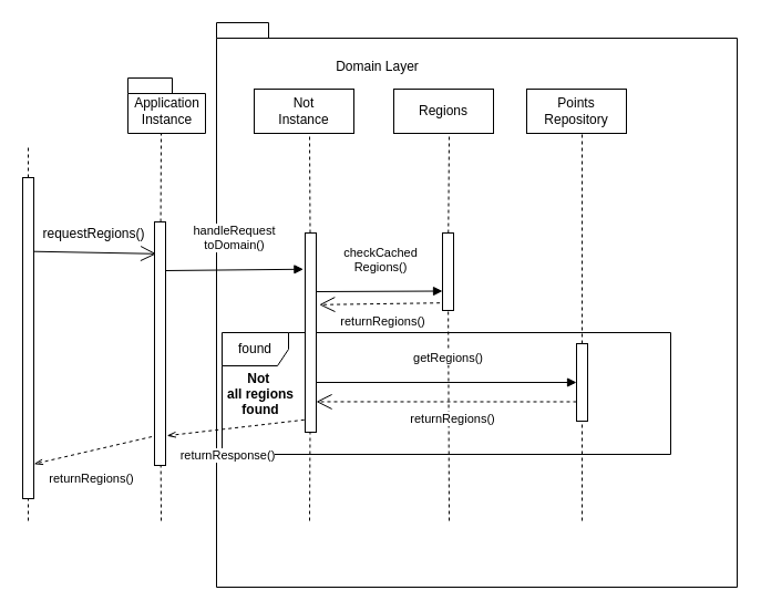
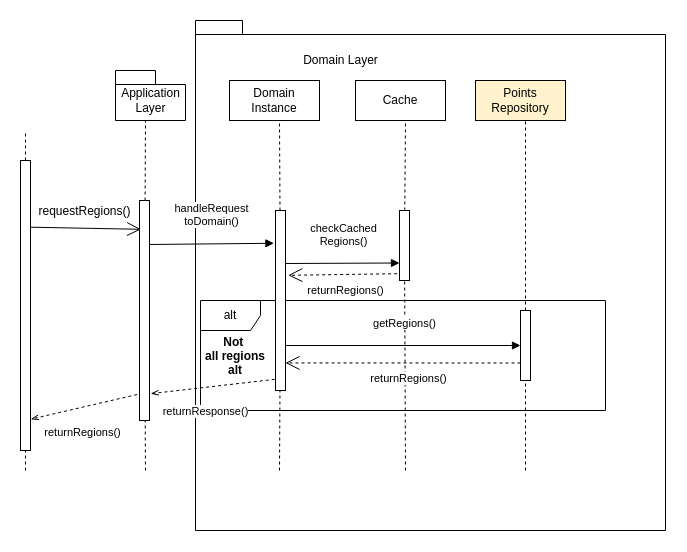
- <mxCell id="33" value="&lt;span style=&quot;font-weight: normal&quot;&gt;Application&lt;br&gt;Instance&lt;/span&gt;" style="shape=folder;fontStyle=1;spacingTop=10;tabWidth=40;tabHeight=14;tabPosition=left;html=1;" vertex="1" parent="1"><mxGeometry x="115" y="70" width="70" height="50" as="geometry" /></mxCell>
+ <mxCell id="33" value="&lt;span style=&quot;font-weight: normal&quot;&gt;Application&lt;br&gt;Layer&lt;/span&gt;" style="shape=folder;fontStyle=1;spacingTop=10;tabWidth=40;tabHeight=14;tabPosition=left;html=1;" vertex="1" parent="1"><mxGeometry x="115" y="70" width="70" height="50" as="geometry" /></mxCell>
- <mxCell id="6" value="Not&lt;br&gt;Instance" style="rounded=0;whiteSpace=wrap;html=1;" vertex="1" parent="1"><mxGeometry x="229" y="80" width="90" height="40" as="geometry" /></mxCell>
+ <mxCell id="6" value="Domain&lt;br&gt;Instance" style="rounded=0;whiteSpace=wrap;html=1;" vertex="1" parent="1"><mxGeometry x="229" y="80" width="90" height="40" as="geometry" /></mxCell>
- <mxCell id="8" value="Regions" style="rounded=0;whiteSpace=wrap;html=1;" vertex="1" parent="1"><mxGeometry x="355" y="80" width="90" height="40" as="geometry" /></mxCell>
+ <mxCell id="8" value="Cache" style="rounded=0;whiteSpace=wrap;html=1;" vertex="1" parent="1"><mxGeometry x="355" y="80" width="90" height="40" as="geometry" /></mxCell>
- <mxCell id="10" value="Points&lt;br&gt;Repository" style="rounded=0;whiteSpace=wrap;html=1;" vertex="1" parent="1"><mxGeometry x="475" y="80" width="90" height="40" as="geometry" /></mxCell>
+ <mxCell id="10" value="Points&lt;br&gt;Repository" style="rounded=0;whiteSpace=wrap;html=1;fillColor=#fff2cc;" vertex="1" parent="1"><mxGeometry x="475" y="80" width="90" height="40" as="geometry" /></mxCell>
- <mxCell id="3" value="found" style="shape=umlFrame;whiteSpace=wrap;html=1;" vertex="1" parent="1"><mxGeometry x="200" y="300" width="405" height="110" as="geometry" /></mxCell>
+ <mxCell id="3" value="alt" style="shape=umlFrame;whiteSpace=wrap;html=1;" vertex="1" parent="1"><mxGeometry x="200" y="300" width="405" height="110" as="geometry" /></mxCell>
- <mxCell id="22" value="Not &#10;all regions&#10;found" style="text;align=center;fontStyle=1;verticalAlign=middle;spacingLeft=3;spacingRight=3;strokeColor=none;rotatable=0;points=[[0,0.5],[1,0.5]];portConstraint=eastwest;" vertex="1" parent="1"><mxGeometry x="195" y="342" width="80" height="26" as="geometry" /></mxCell>
+ <mxCell id="22" value="Not &#10;all regions&#10;alt" style="text;align=center;fontStyle=1;verticalAlign=middle;spacingLeft=3;spacingRight=3;strokeColor=none;rotatable=0;points=[[0,0.5],[1,0.5]];portConstraint=eastwest;" vertex="1" parent="1"><mxGeometry x="195" y="342" width="80" height="26" as="geometry" /></mxCell>
